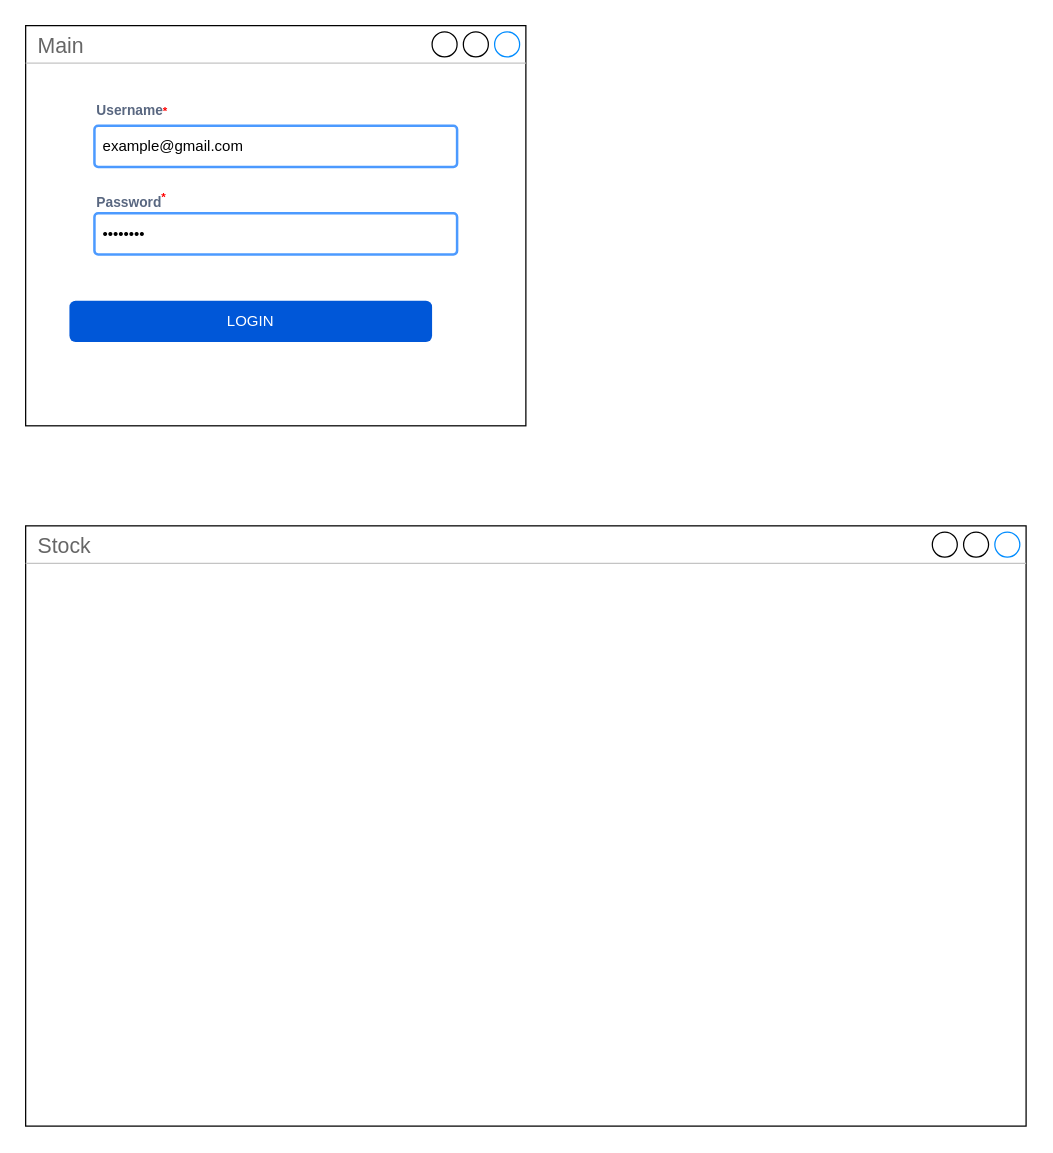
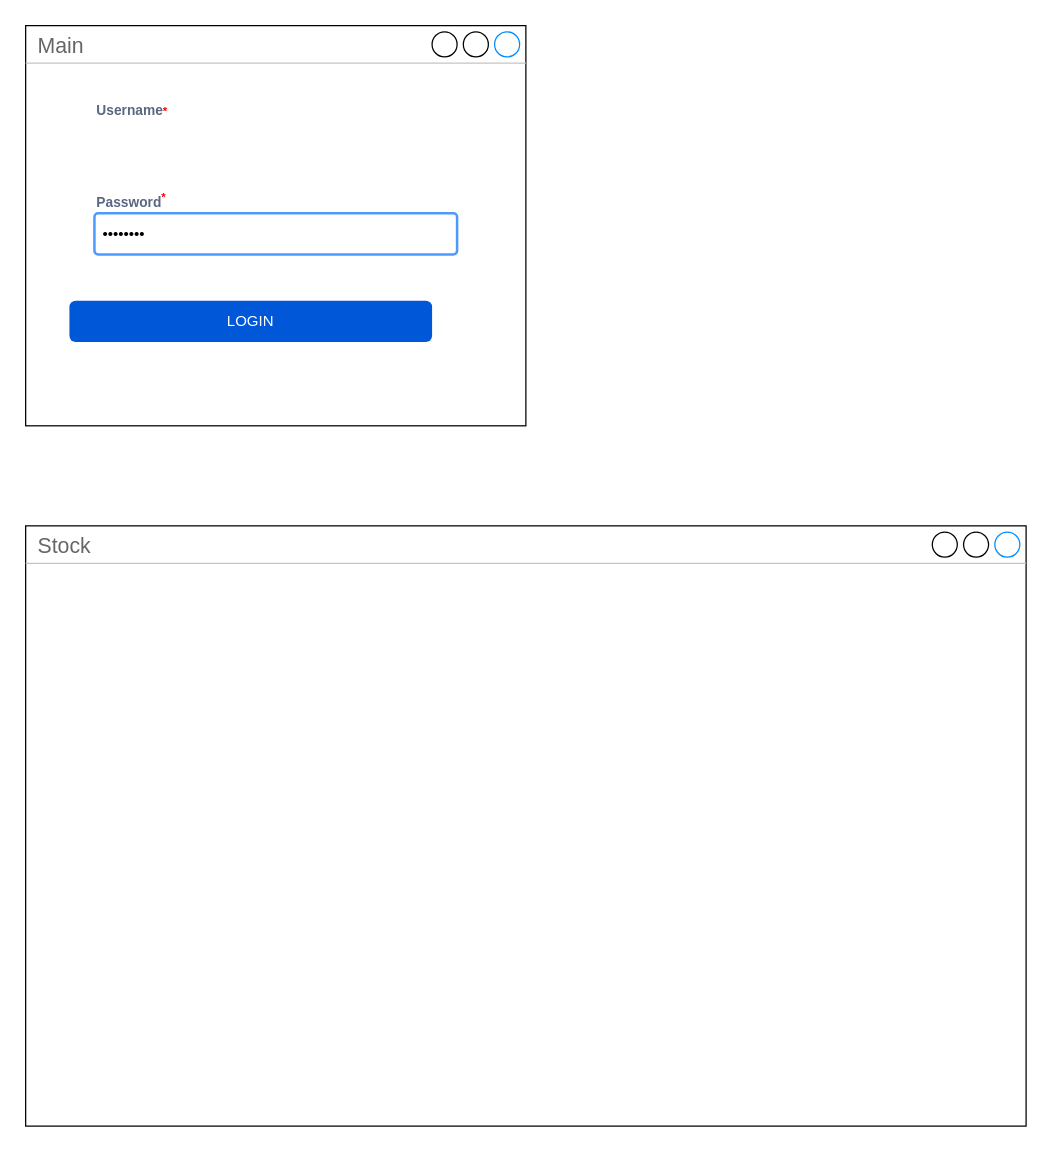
- <mxCell id="4" value="&lt;div&gt;example@gmail.com&lt;/div&gt;" style="rounded=1;arcSize=9;align=left;spacingLeft=5;strokeColor=#4C9AFF;html=1;strokeWidth=2;fontSize=12" vertex="1" parent="1"><mxGeometry x="75" y="100" width="290" height="33" as="geometry" /></mxCell>
